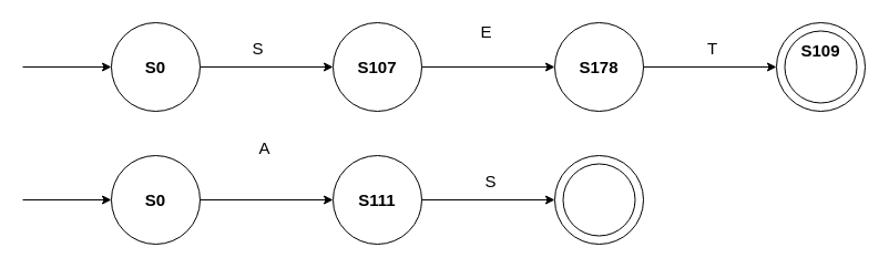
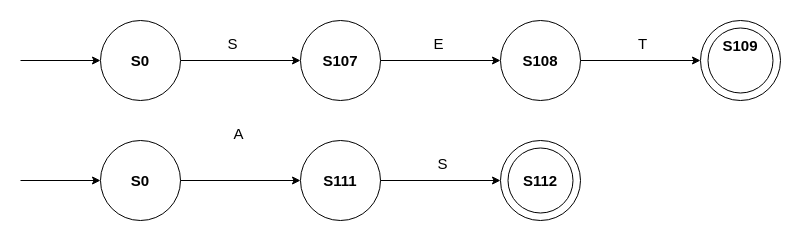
- <mxCell id="8" value="E" style="text;html=1;strokeColor=none;fillColor=none;align=center;verticalAlign=middle;whiteSpace=wrap;rounded=0;fontSize=15;" vertex="1" parent="1"><mxGeometry x="386" y="12.5" width="105" height="30" as="geometry" /></mxCell>
+ <mxCell id="8" value="E" style="text;html=1;strokeColor=none;fillColor=none;align=center;verticalAlign=middle;whiteSpace=wrap;rounded=0;fontSize=15;" vertex="1" parent="1"><mxGeometry x="386" y="27.5" width="105" height="30" as="geometry" /></mxCell>
- <mxCell id="7" value="&lt;b&gt;&lt;font style=&quot;font-size: 15px;&quot;&gt;S178&lt;/font&gt;&lt;/b&gt;" style="text;html=1;strokeColor=none;fillColor=none;align=center;verticalAlign=middle;whiteSpace=wrap;rounded=0;" vertex="1" parent="1"><mxGeometry x="510" y="45" width="60" height="30" as="geometry" /></mxCell>
+ <mxCell id="7" value="&lt;b&gt;&lt;font style=&quot;font-size: 15px;&quot;&gt;S108&lt;/font&gt;&lt;/b&gt;" style="text;html=1;strokeColor=none;fillColor=none;align=center;verticalAlign=middle;whiteSpace=wrap;rounded=0;" vertex="1" parent="1"><mxGeometry x="510" y="45" width="60" height="30" as="geometry" /></mxCell>
+ <mxCell id="28" value="&lt;b&gt;&lt;font style=&quot;font-size: 15px;&quot;&gt;S112&lt;/font&gt;&lt;/b&gt;" style="text;html=1;strokeColor=none;fillColor=none;align=center;verticalAlign=middle;whiteSpace=wrap;rounded=0;" vertex="1" parent="1"><mxGeometry x="510" y="165" width="60" height="30" as="geometry" /></mxCell>
